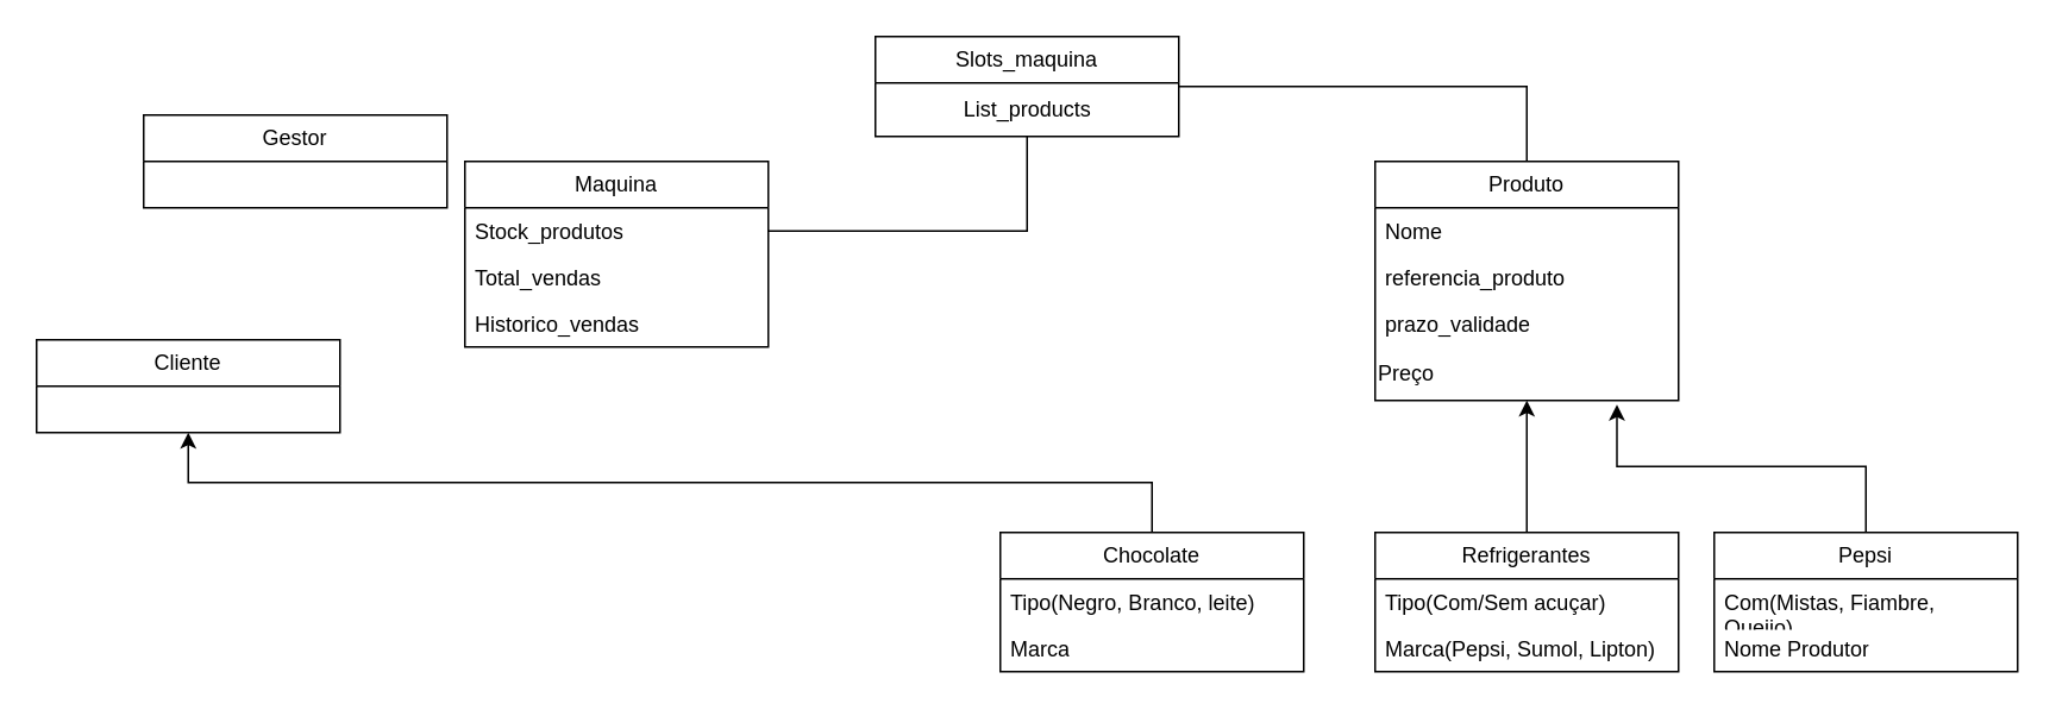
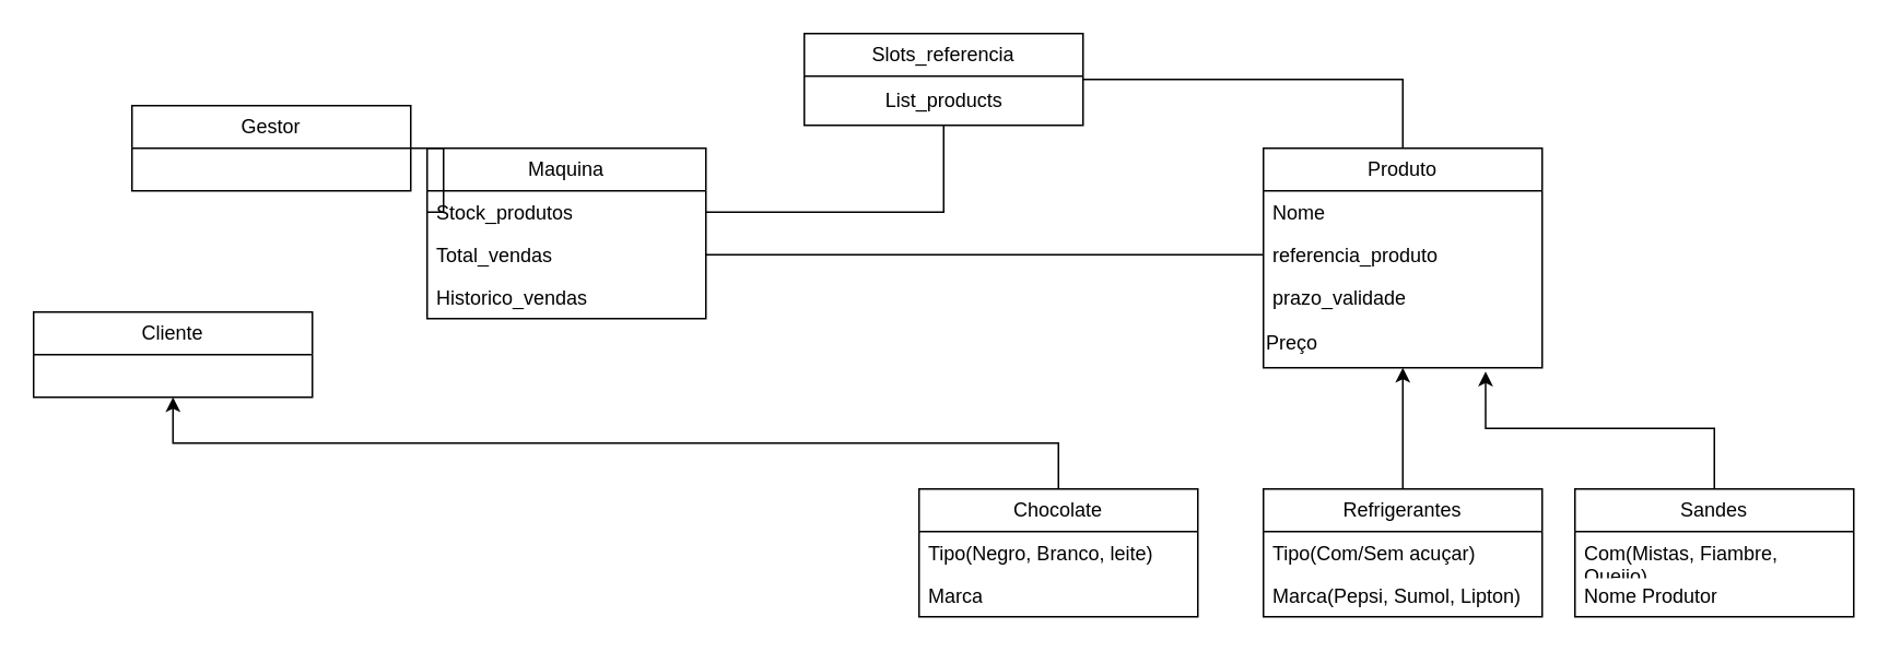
- <mxCell id="28" value="Slots_maquina" style="swimlane;fontStyle=0;childLayout=stackLayout;horizontal=1;startSize=26;fillColor=none;horizontalStack=0;resizeParent=1;resizeParentMax=0;resizeLast=0;collapsible=1;marginBottom=0;whiteSpace=wrap;html=1;" parent="1" vertex="1"><mxGeometry x="490" y="20" width="170" height="56" as="geometry" /></mxCell>
+ <mxCell id="28" value="Slots_referencia" style="swimlane;fontStyle=0;childLayout=stackLayout;horizontal=1;startSize=26;fillColor=none;horizontalStack=0;resizeParent=1;resizeParentMax=0;resizeLast=0;collapsible=1;marginBottom=0;whiteSpace=wrap;html=1;" parent="1" vertex="1"><mxGeometry x="490" y="20" width="170" height="56" as="geometry" /></mxCell>
+ <mxCell id="12" style="edgeStyle=orthogonalEdgeStyle;rounded=0;orthogonalLoop=1;jettySize=auto;html=1;entryX=0;entryY=0.5;entryDx=0;entryDy=0;exitX=1;exitY=0.5;exitDx=0;exitDy=0;endArrow=none;endFill=0;" parent="1" source="13" target="23" edge="1"><mxGeometry relative="1" as="geometry" /></mxCell>
+ <mxCell id="26" style="edgeStyle=orthogonalEdgeStyle;rounded=0;orthogonalLoop=1;jettySize=auto;html=1;entryX=1;entryY=0.5;entryDx=0;entryDy=0;endArrow=none;endFill=0;" parent="1" source="16" target="24" edge="1"><mxGeometry relative="1" as="geometry" /></mxCell>
- <mxCell id="8" value="Pepsi" style="swimlane;fontStyle=0;childLayout=stackLayout;horizontal=1;startSize=26;fillColor=none;horizontalStack=0;resizeParent=1;resizeParentMax=0;resizeLast=0;collapsible=1;marginBottom=0;whiteSpace=wrap;html=1;" parent="1" vertex="1"><mxGeometry x="960" y="298" width="170" height="78" as="geometry" /></mxCell>
+ <mxCell id="8" value="Sandes" style="swimlane;fontStyle=0;childLayout=stackLayout;horizontal=1;startSize=26;fillColor=none;horizontalStack=0;resizeParent=1;resizeParentMax=0;resizeLast=0;collapsible=1;marginBottom=0;whiteSpace=wrap;html=1;" parent="1" vertex="1"><mxGeometry x="960" y="298" width="170" height="78" as="geometry" /></mxCell>
